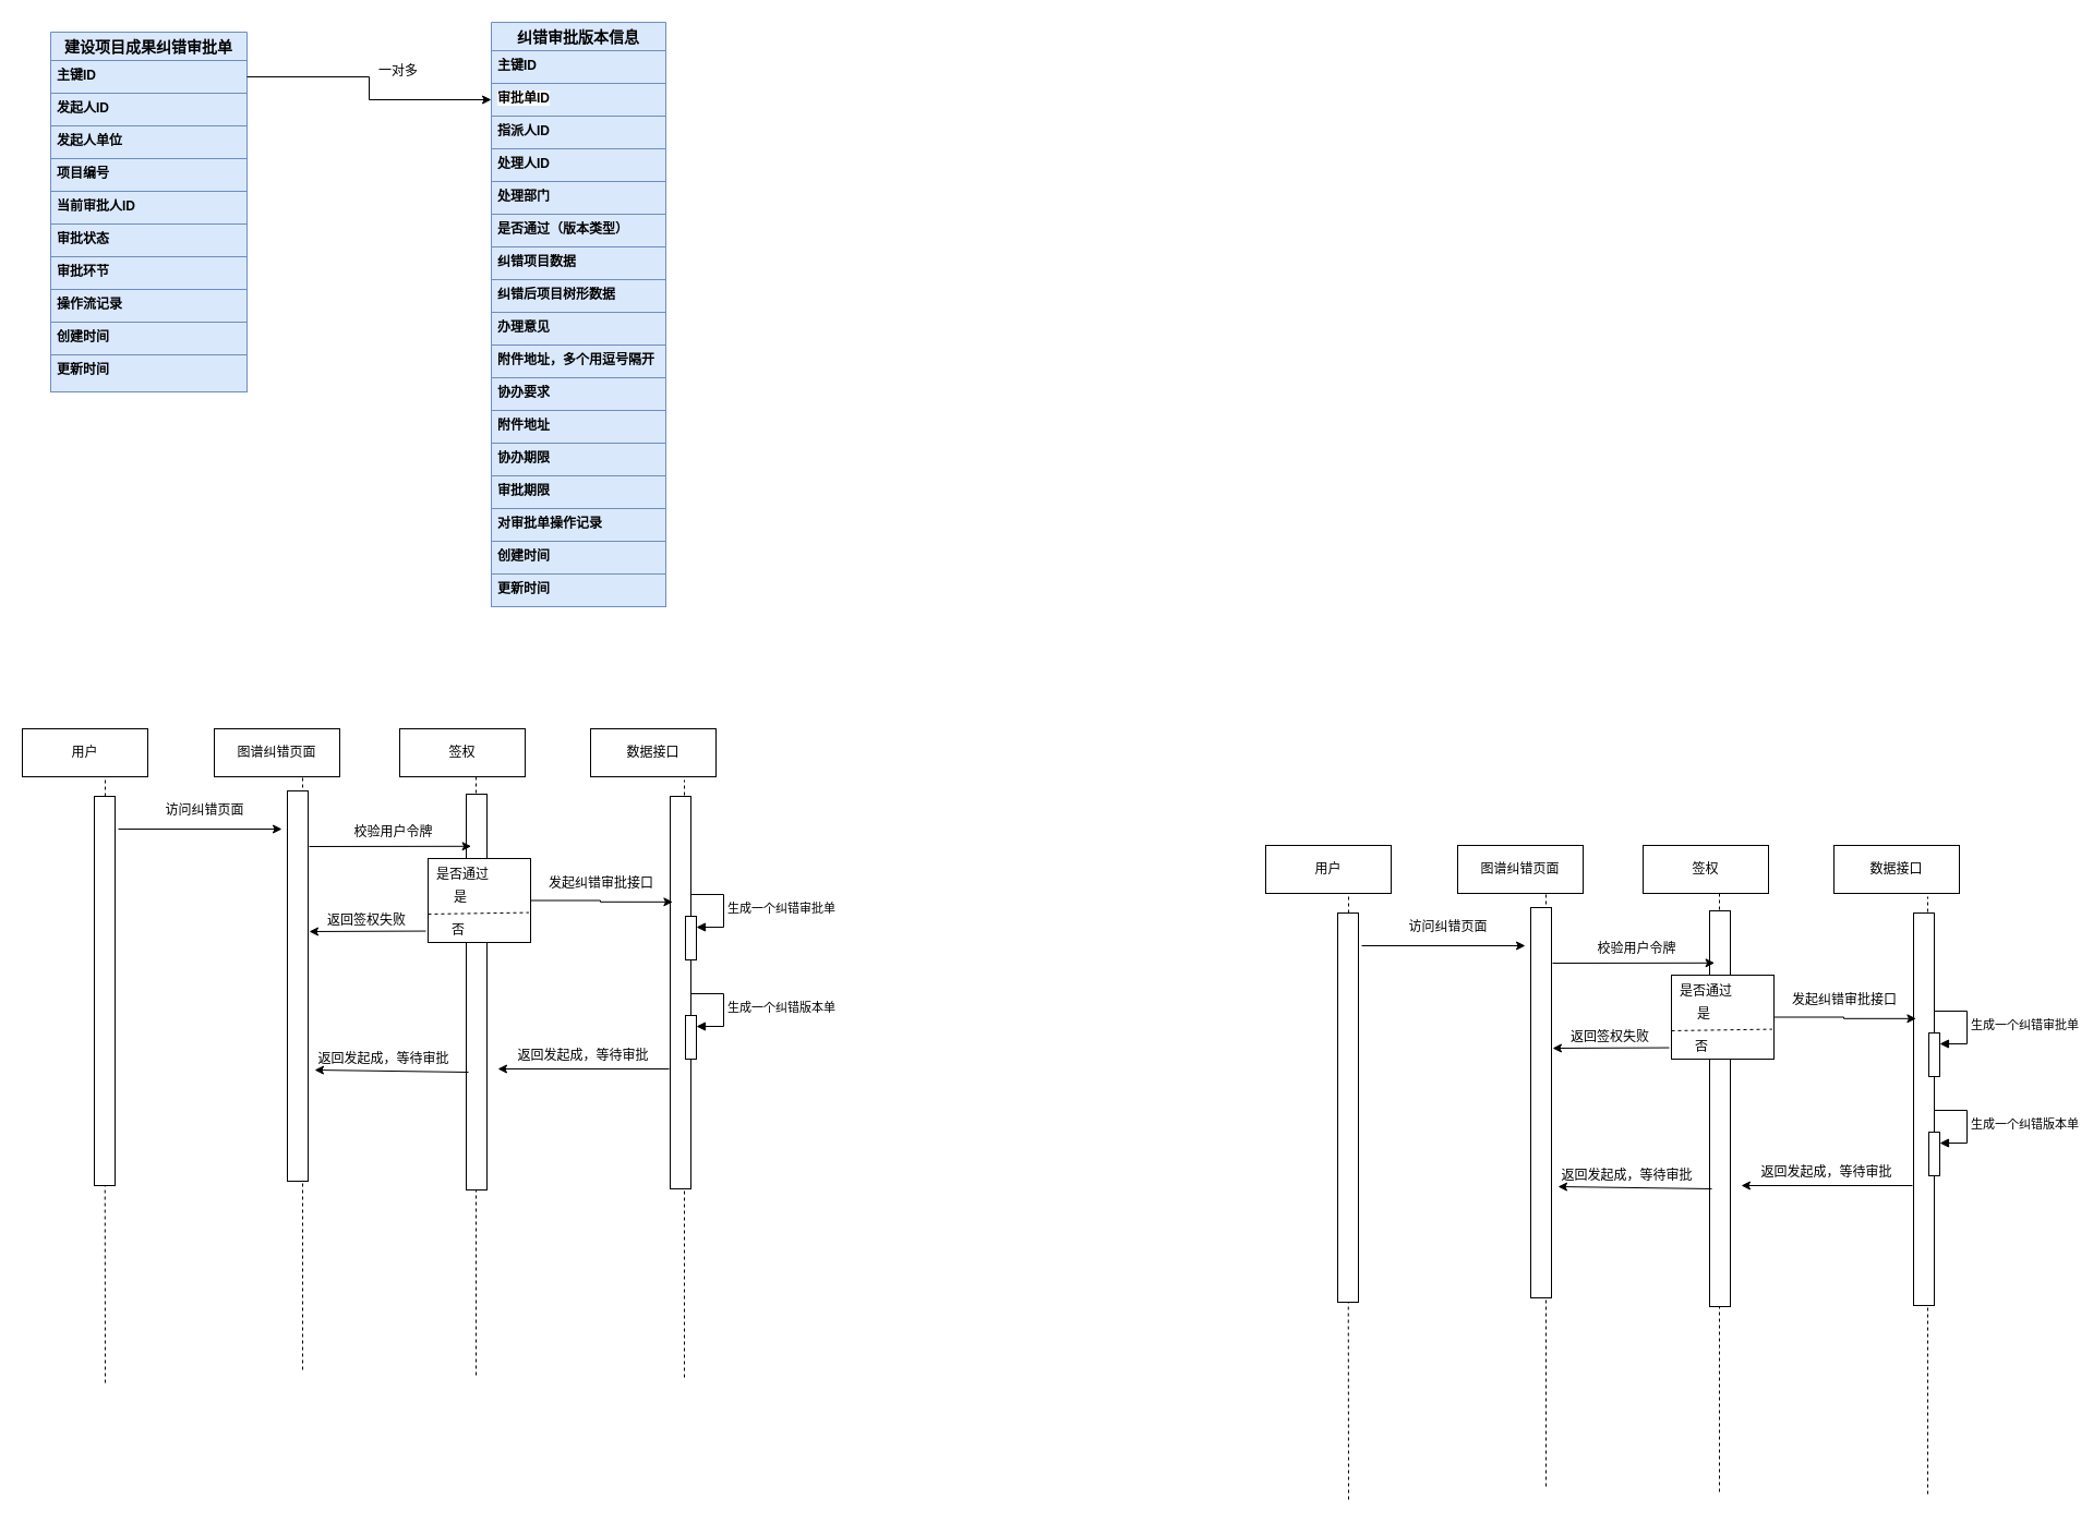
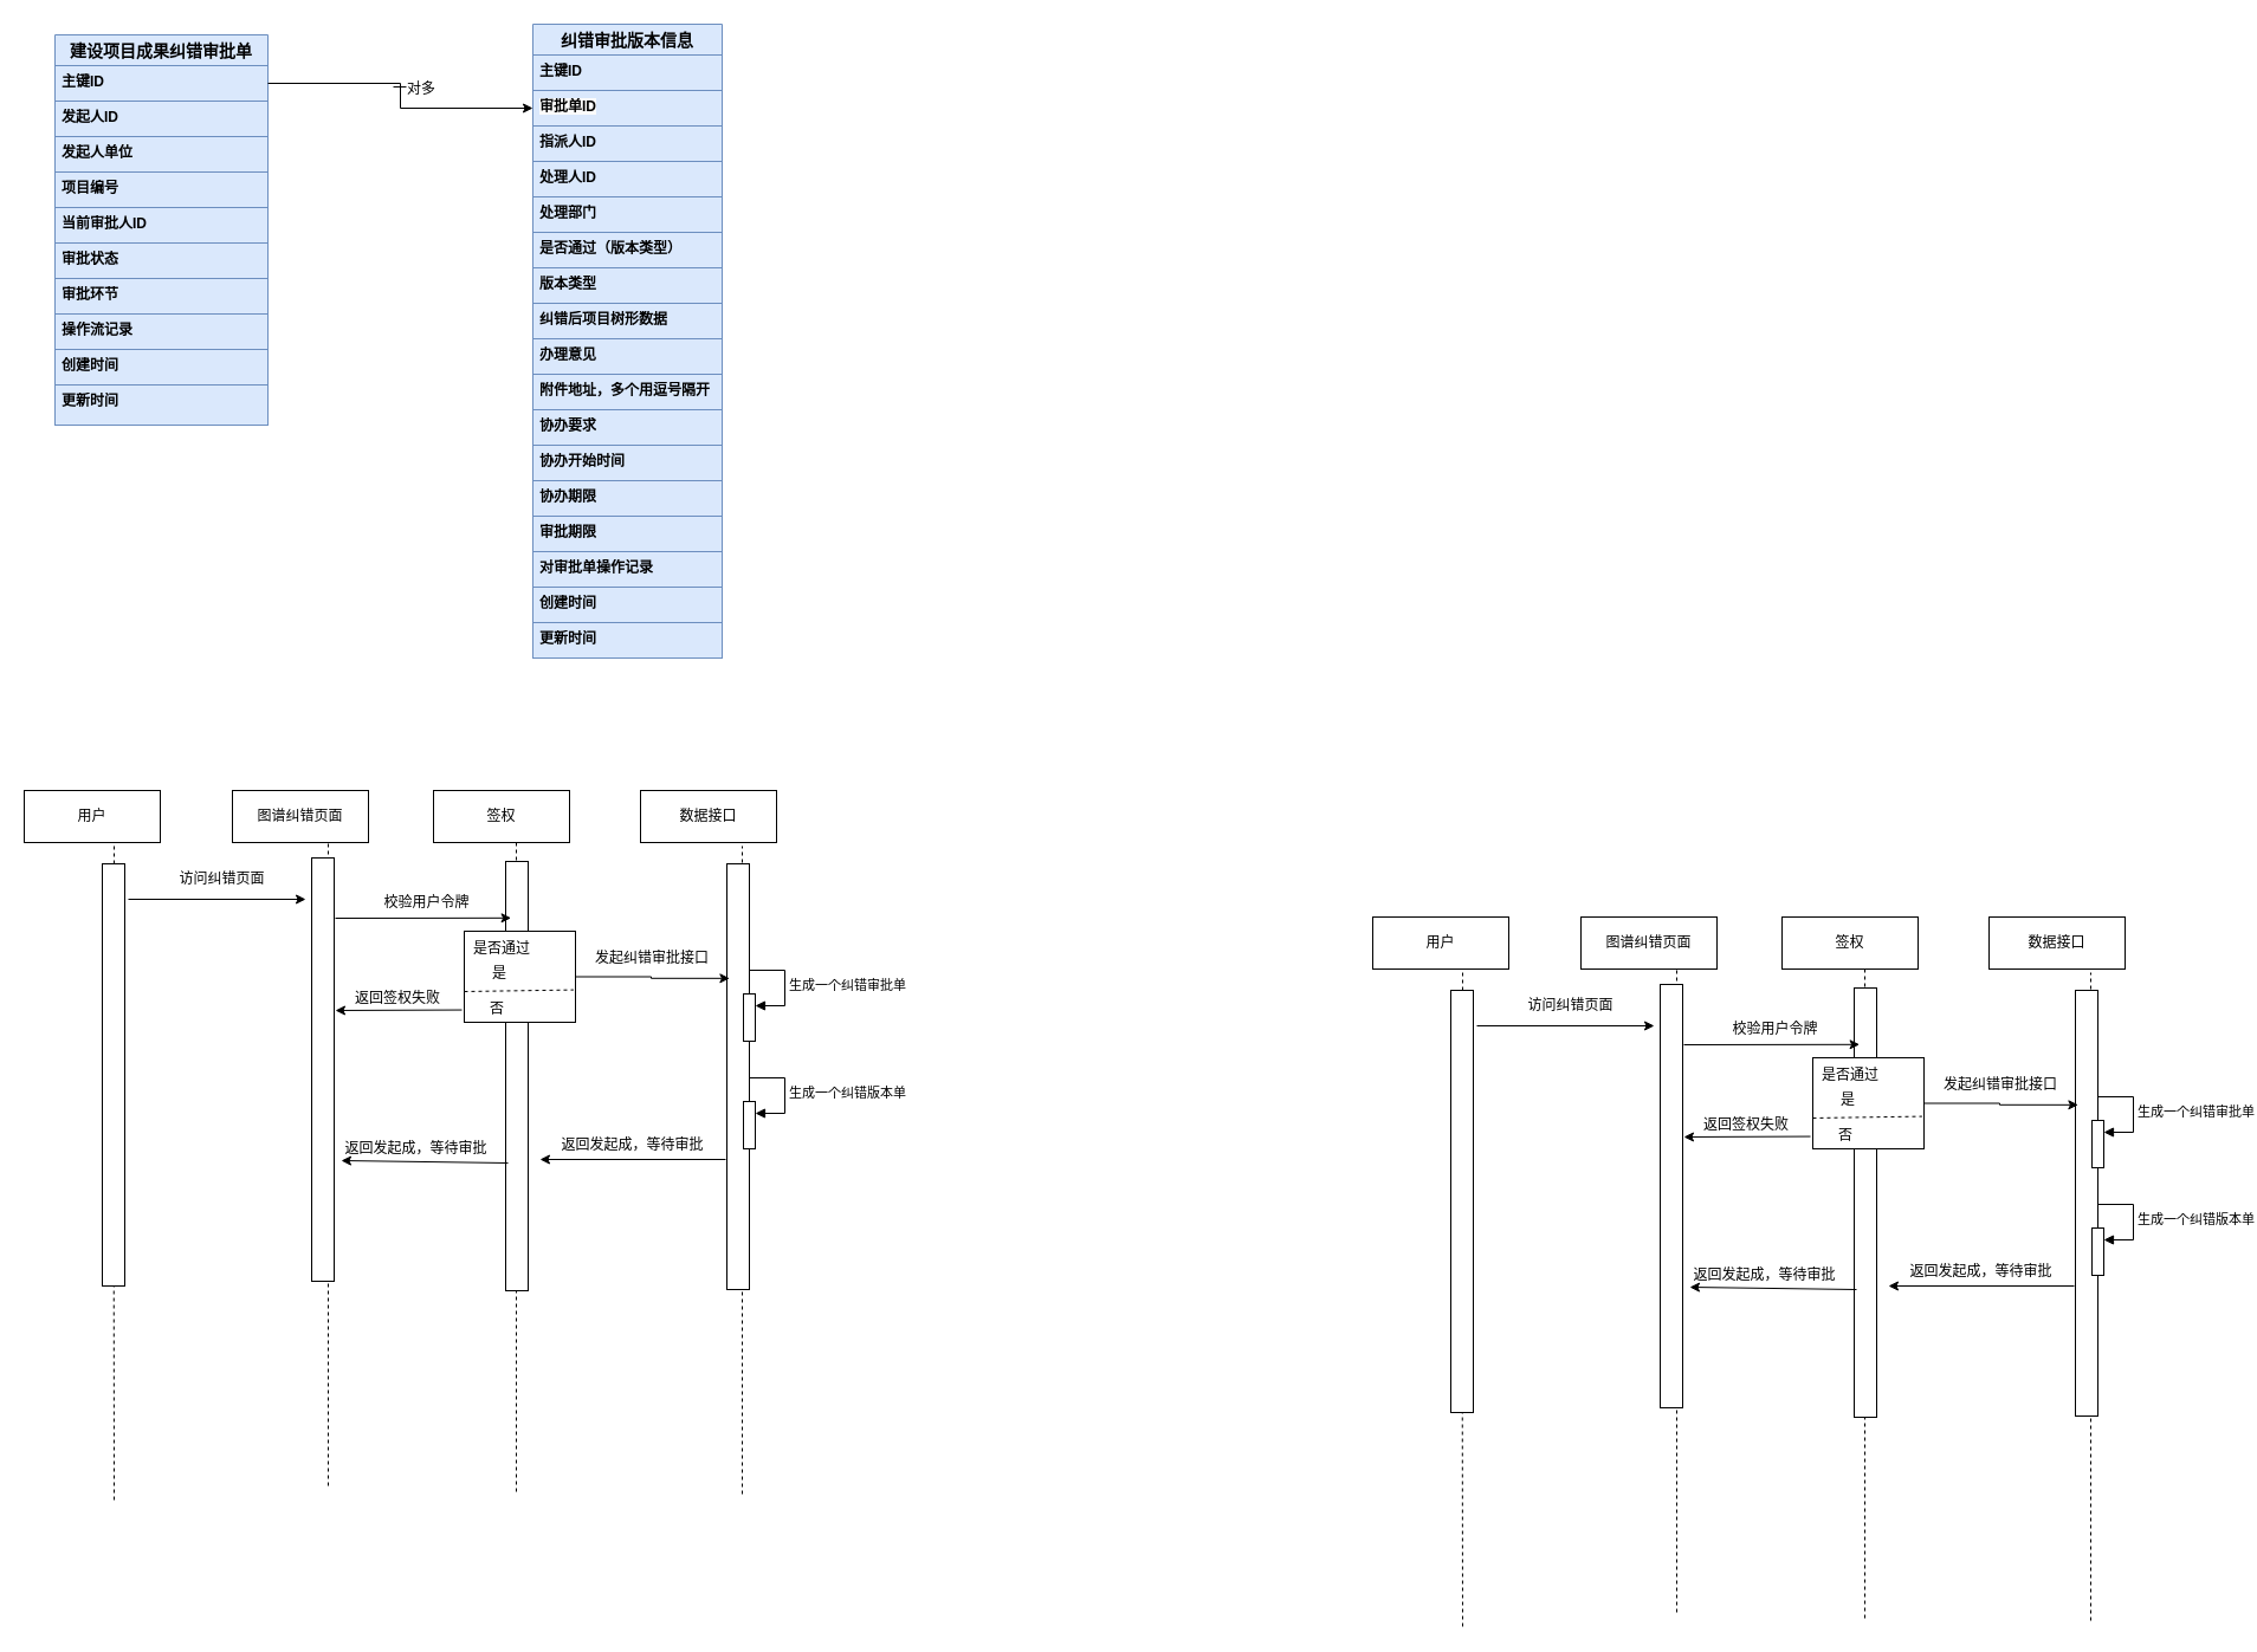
- <mxCell id="32" value="一对多" style="text;html=1;align=center;verticalAlign=middle;whiteSpace=wrap;rounded=0;" vertex="1" parent="1"><mxGeometry x="335" y="50" width="60" height="30" as="geometry" /></mxCell>
+ <mxCell id="32" value="一对多" style="text;html=1;align=center;verticalAlign=middle;whiteSpace=wrap;rounded=0;" vertex="1" parent="1"><mxGeometry x="320" y="60" width="60" height="30" as="geometry" /></mxCell>
- <mxCell id="20" value="纠错项目数据" style="text;strokeColor=#6c8ebf;fillColor=#dae8fc;spacingLeft=4;spacingRight=4;overflow=hidden;rotatable=0;points=[[0,0.5],[1,0.5]];portConstraint=eastwest;fontSize=12;whiteSpace=wrap;html=1;fontStyle=1" vertex="1" parent="13"><mxGeometry y="206" width="160" height="30" as="geometry" /></mxCell>
+ <mxCell id="20" value="版本类型" style="text;strokeColor=#6c8ebf;fillColor=#dae8fc;spacingLeft=4;spacingRight=4;overflow=hidden;rotatable=0;points=[[0,0.5],[1,0.5]];portConstraint=eastwest;fontSize=12;whiteSpace=wrap;html=1;fontStyle=1" vertex="1" parent="13"><mxGeometry y="206" width="160" height="30" as="geometry" /></mxCell>
- <mxCell id="25" value="附件地址" style="text;strokeColor=#6c8ebf;fillColor=#dae8fc;spacingLeft=4;spacingRight=4;overflow=hidden;rotatable=0;points=[[0,0.5],[1,0.5]];portConstraint=eastwest;fontSize=12;whiteSpace=wrap;html=1;fontStyle=1" vertex="1" parent="13"><mxGeometry y="356" width="160" height="30" as="geometry" /></mxCell>
+ <mxCell id="25" value="协办开始时间" style="text;strokeColor=#6c8ebf;fillColor=#dae8fc;spacingLeft=4;spacingRight=4;overflow=hidden;rotatable=0;points=[[0,0.5],[1,0.5]];portConstraint=eastwest;fontSize=12;whiteSpace=wrap;html=1;fontStyle=1" vertex="1" parent="13"><mxGeometry y="356" width="160" height="30" as="geometry" /></mxCell>
